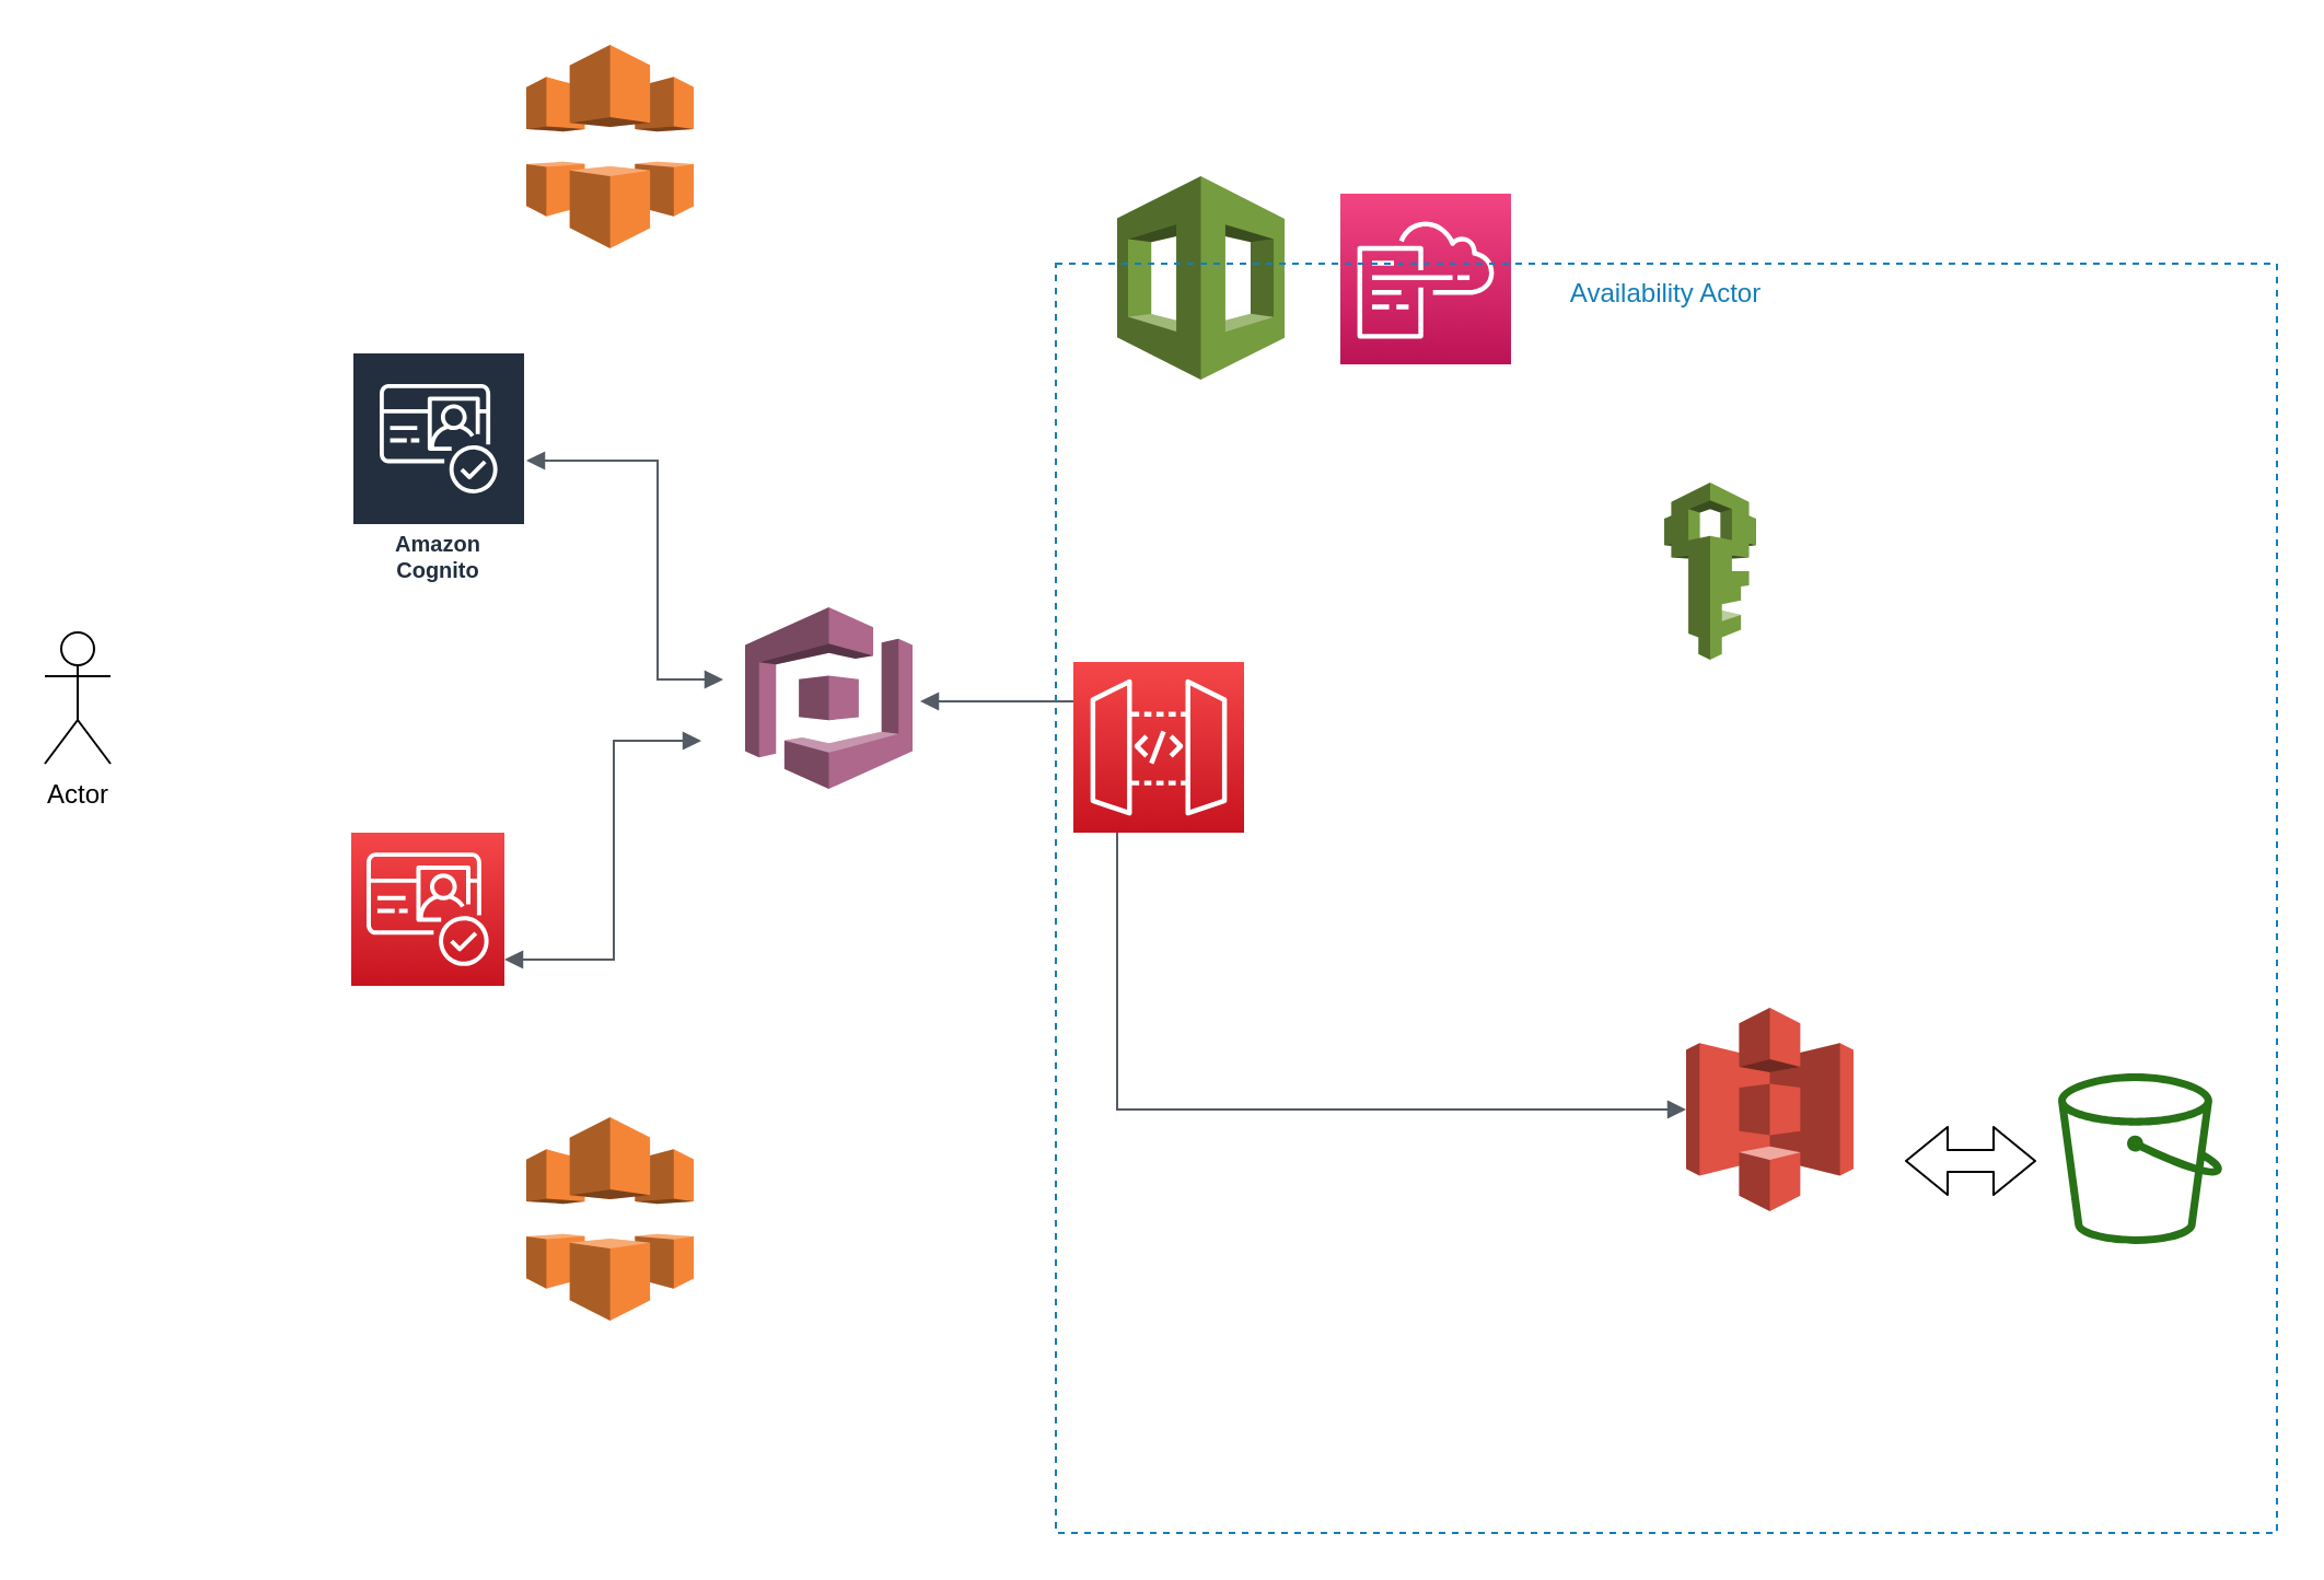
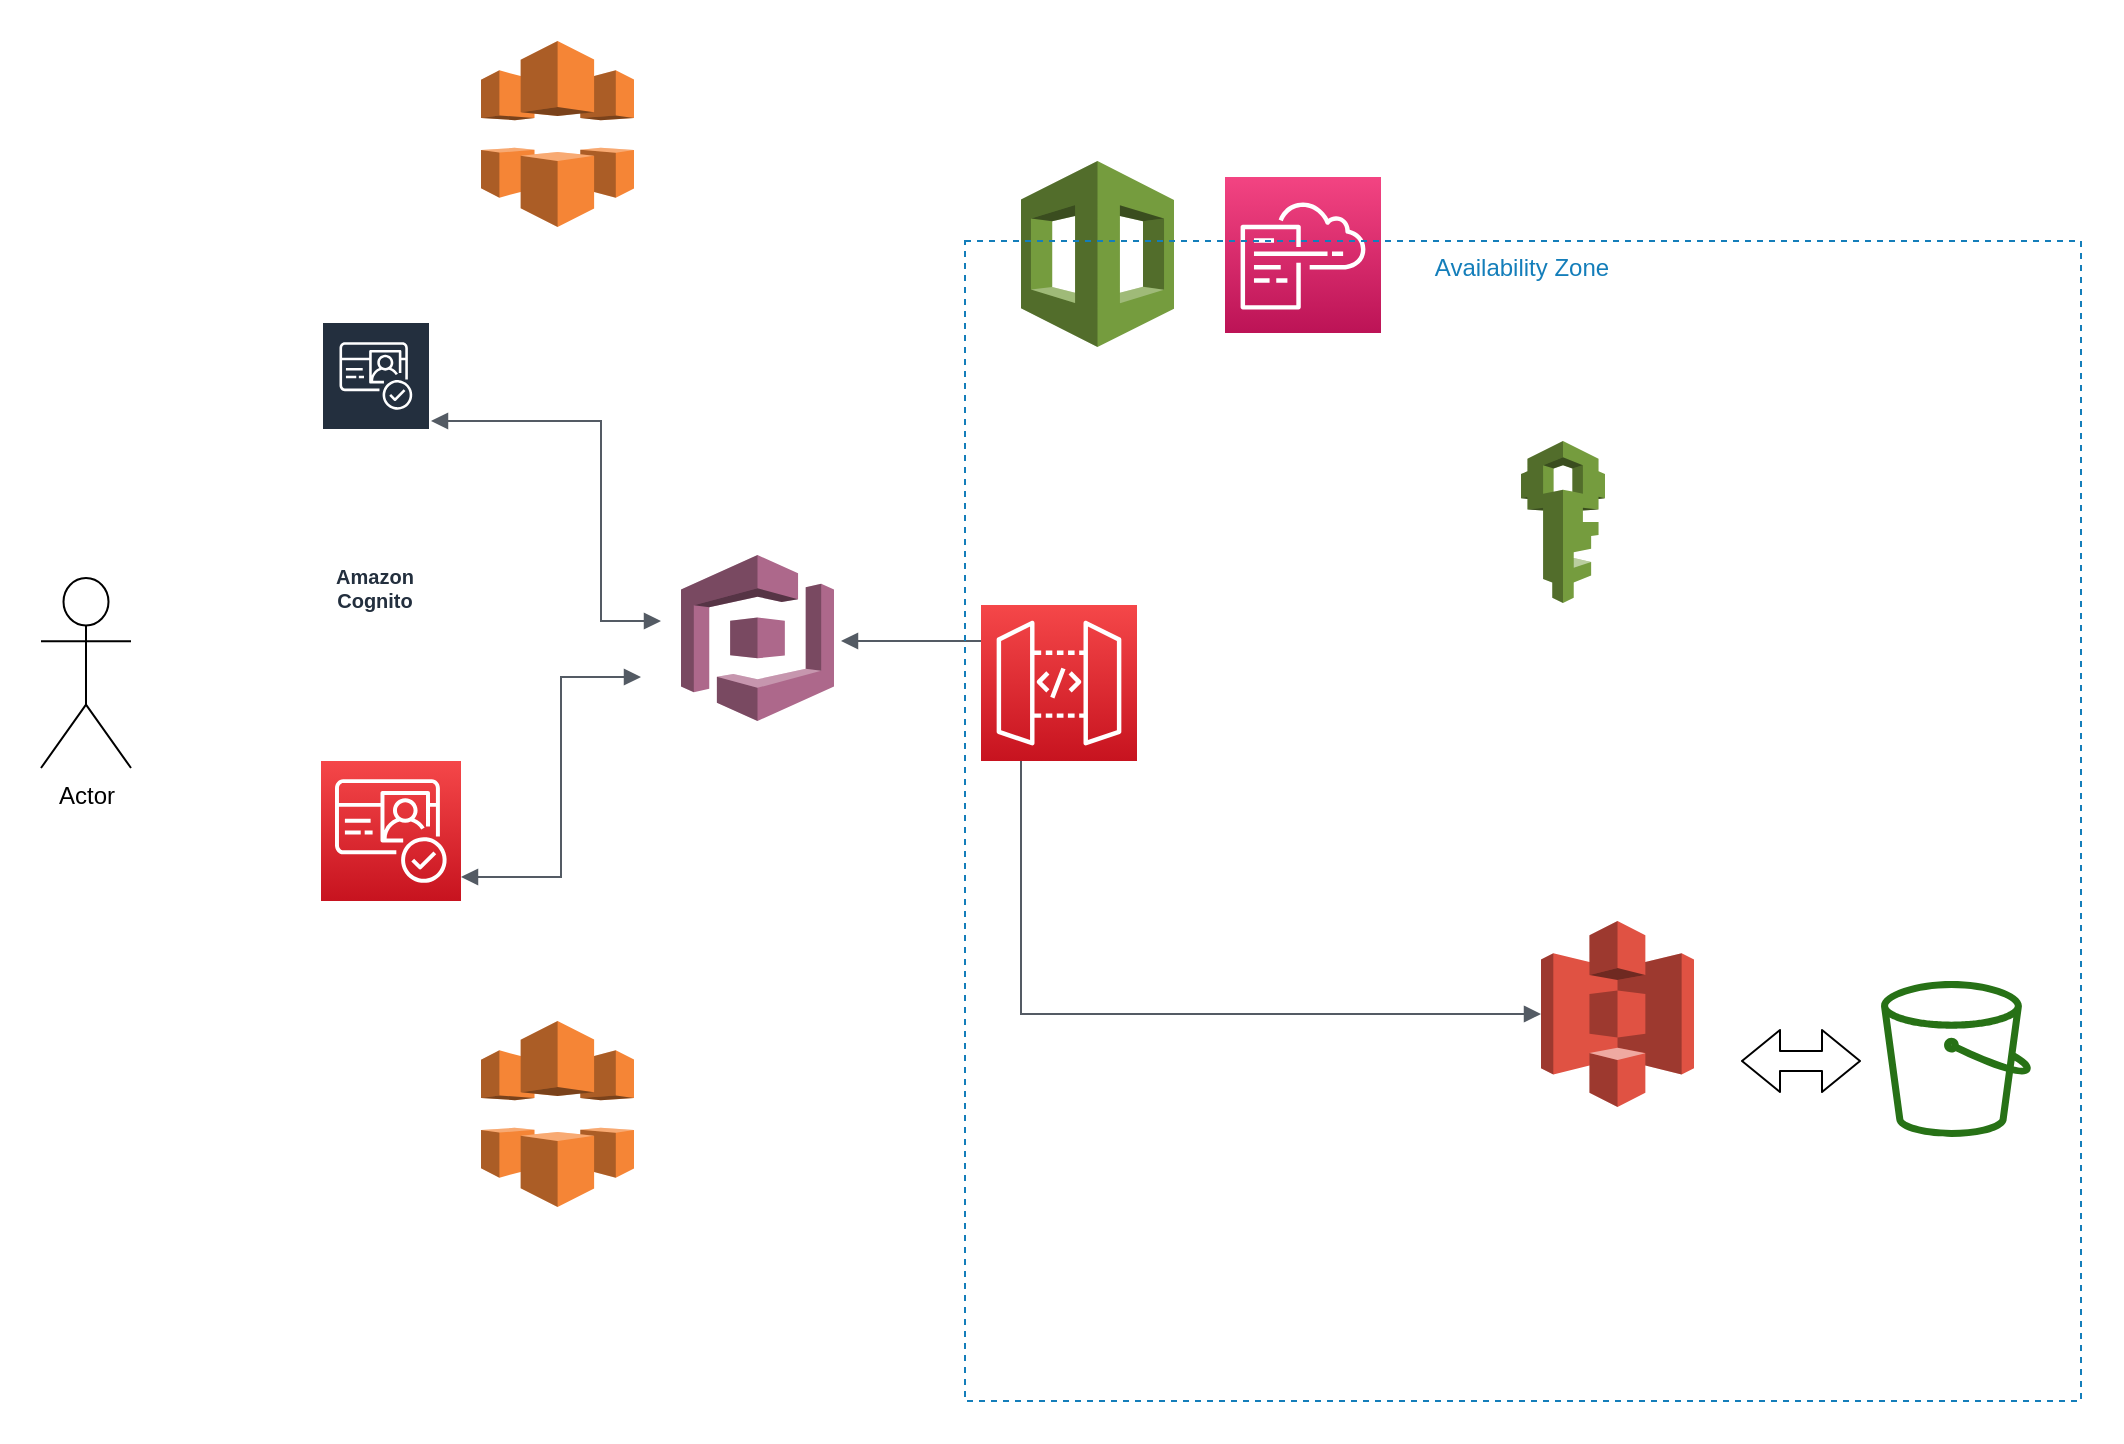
- <mxCell id="13" value="Availability Actor" style="fillColor=none;strokeColor=#147EBA;dashed=1;verticalAlign=top;fontStyle=0;fontColor=#147EBA;" parent="1" vertex="1"><mxGeometry x="482" y="120" width="558" height="580" as="geometry" /></mxCell>
+ <mxCell id="13" value="Availability Zone" style="fillColor=none;strokeColor=#147EBA;dashed=1;verticalAlign=top;fontStyle=0;fontColor=#147EBA;" parent="1" vertex="1"><mxGeometry x="482" y="120" width="558" height="580" as="geometry" /></mxCell>
- <mxCell id="6" value="Amazon Cognito" style="outlineConnect=0;fontColor=#232F3E;gradientColor=none;strokeColor=#ffffff;fillColor=#232F3E;dashed=0;verticalLabelPosition=middle;verticalAlign=bottom;align=center;html=1;whiteSpace=wrap;fontSize=10;fontStyle=1;spacing=3;shape=mxgraph.aws4.productIcon;prIcon=mxgraph.aws4.cognito;" parent="1" vertex="1"><mxGeometry x="160" y="160" width="80" height="110" as="geometry" /></mxCell>
+ <mxCell id="6" value="Amazon Cognito" style="outlineConnect=0;fontColor=#232F3E;gradientColor=none;strokeColor=#ffffff;fillColor=#232F3E;dashed=0;verticalLabelPosition=middle;verticalAlign=bottom;align=center;html=1;whiteSpace=wrap;fontSize=10;fontStyle=1;spacing=3;shape=mxgraph.aws4.productIcon;prIcon=mxgraph.aws4.cognito;" parent="1" vertex="1"><mxGeometry x="160" y="160" width="55" height="150" as="geometry" /></mxCell>
- <mxCell id="18" value="Actor" style="shape=umlActor;verticalLabelPosition=bottom;verticalAlign=top;html=1;outlineConnect=0;" vertex="1" parent="1"><mxGeometry x="20" y="288.5" width="30" height="60" as="geometry" /></mxCell>
+ <mxCell id="18" value="Actor" style="shape=umlActor;verticalLabelPosition=bottom;verticalAlign=top;html=1;outlineConnect=0;" vertex="1" parent="1"><mxGeometry x="20" y="288.5" width="45" height="95" as="geometry" /></mxCell>
